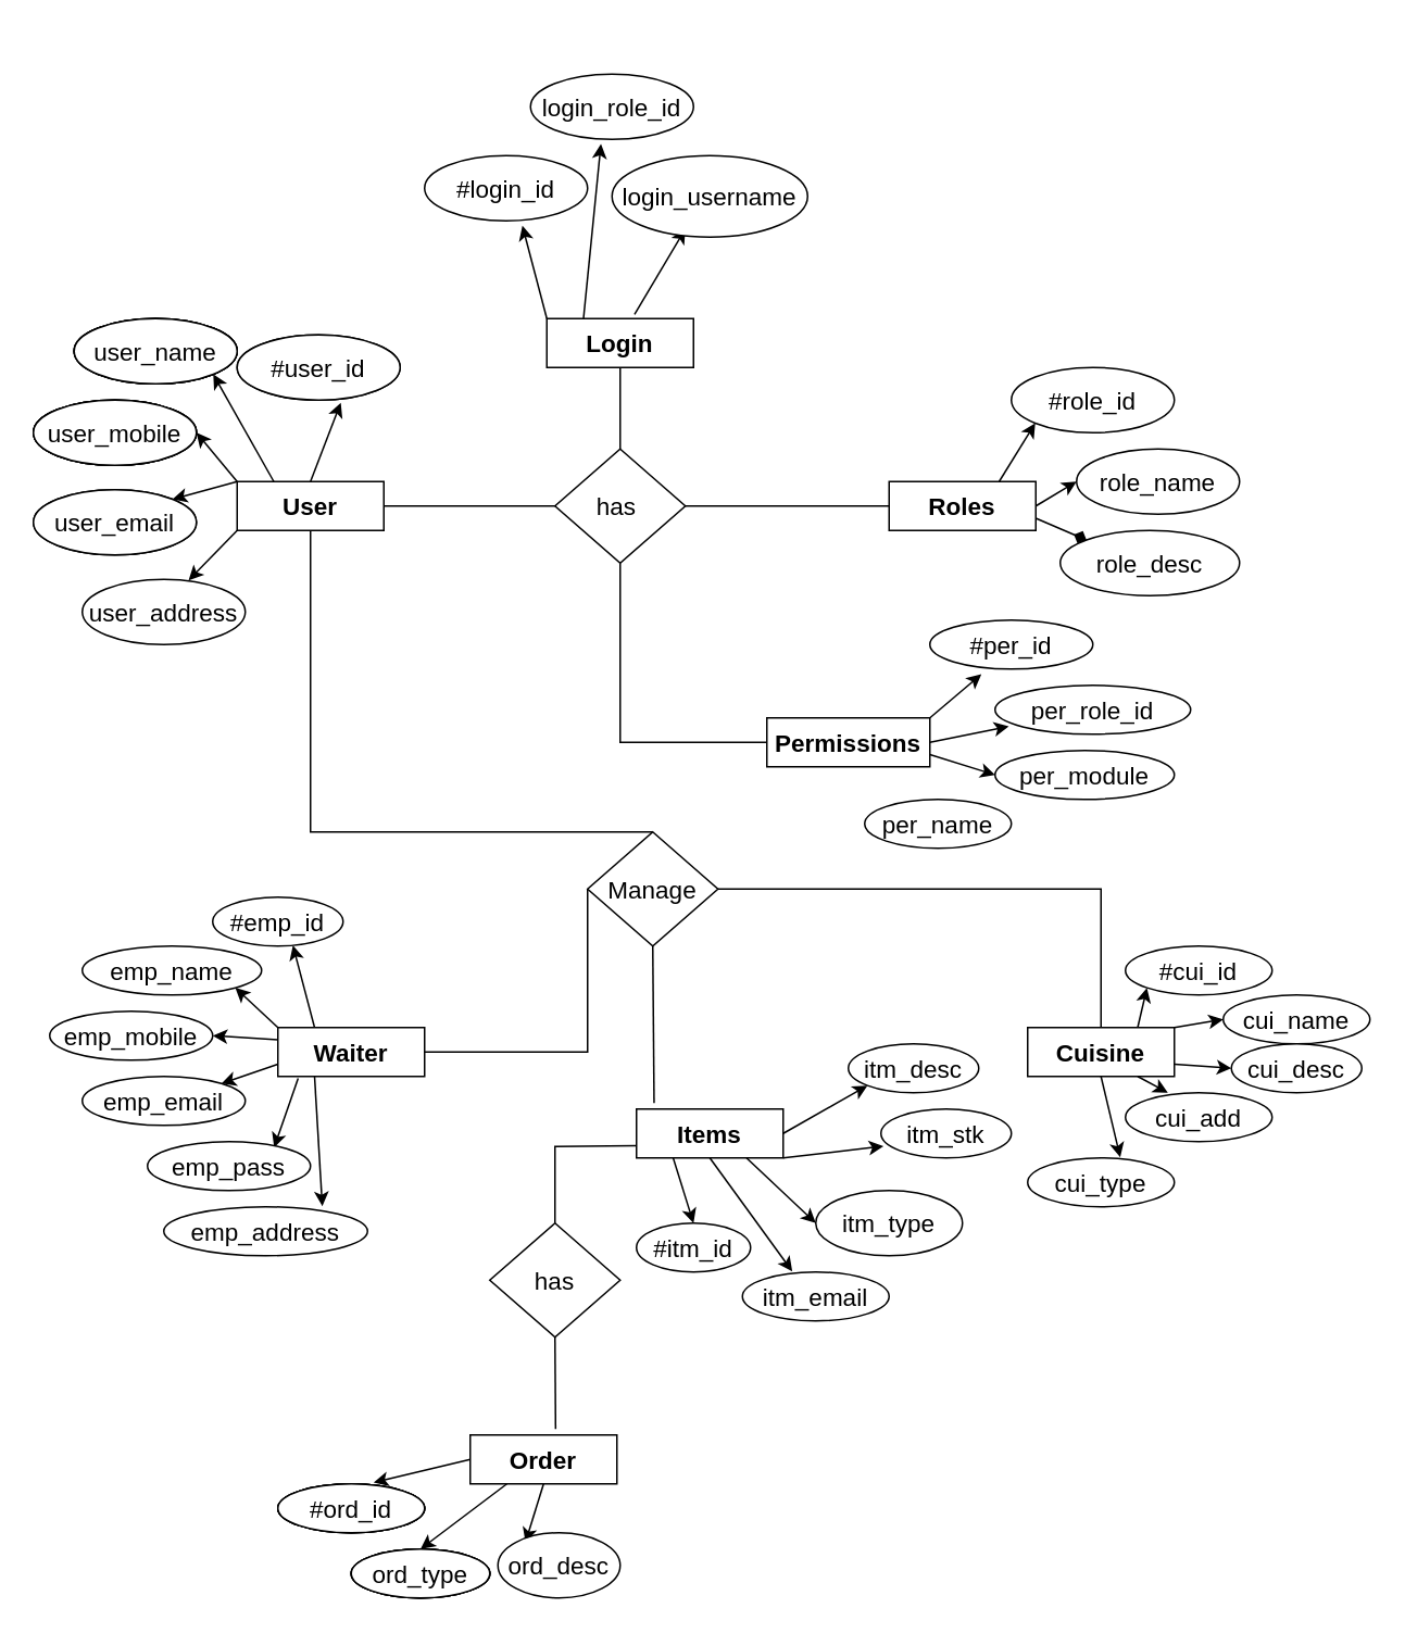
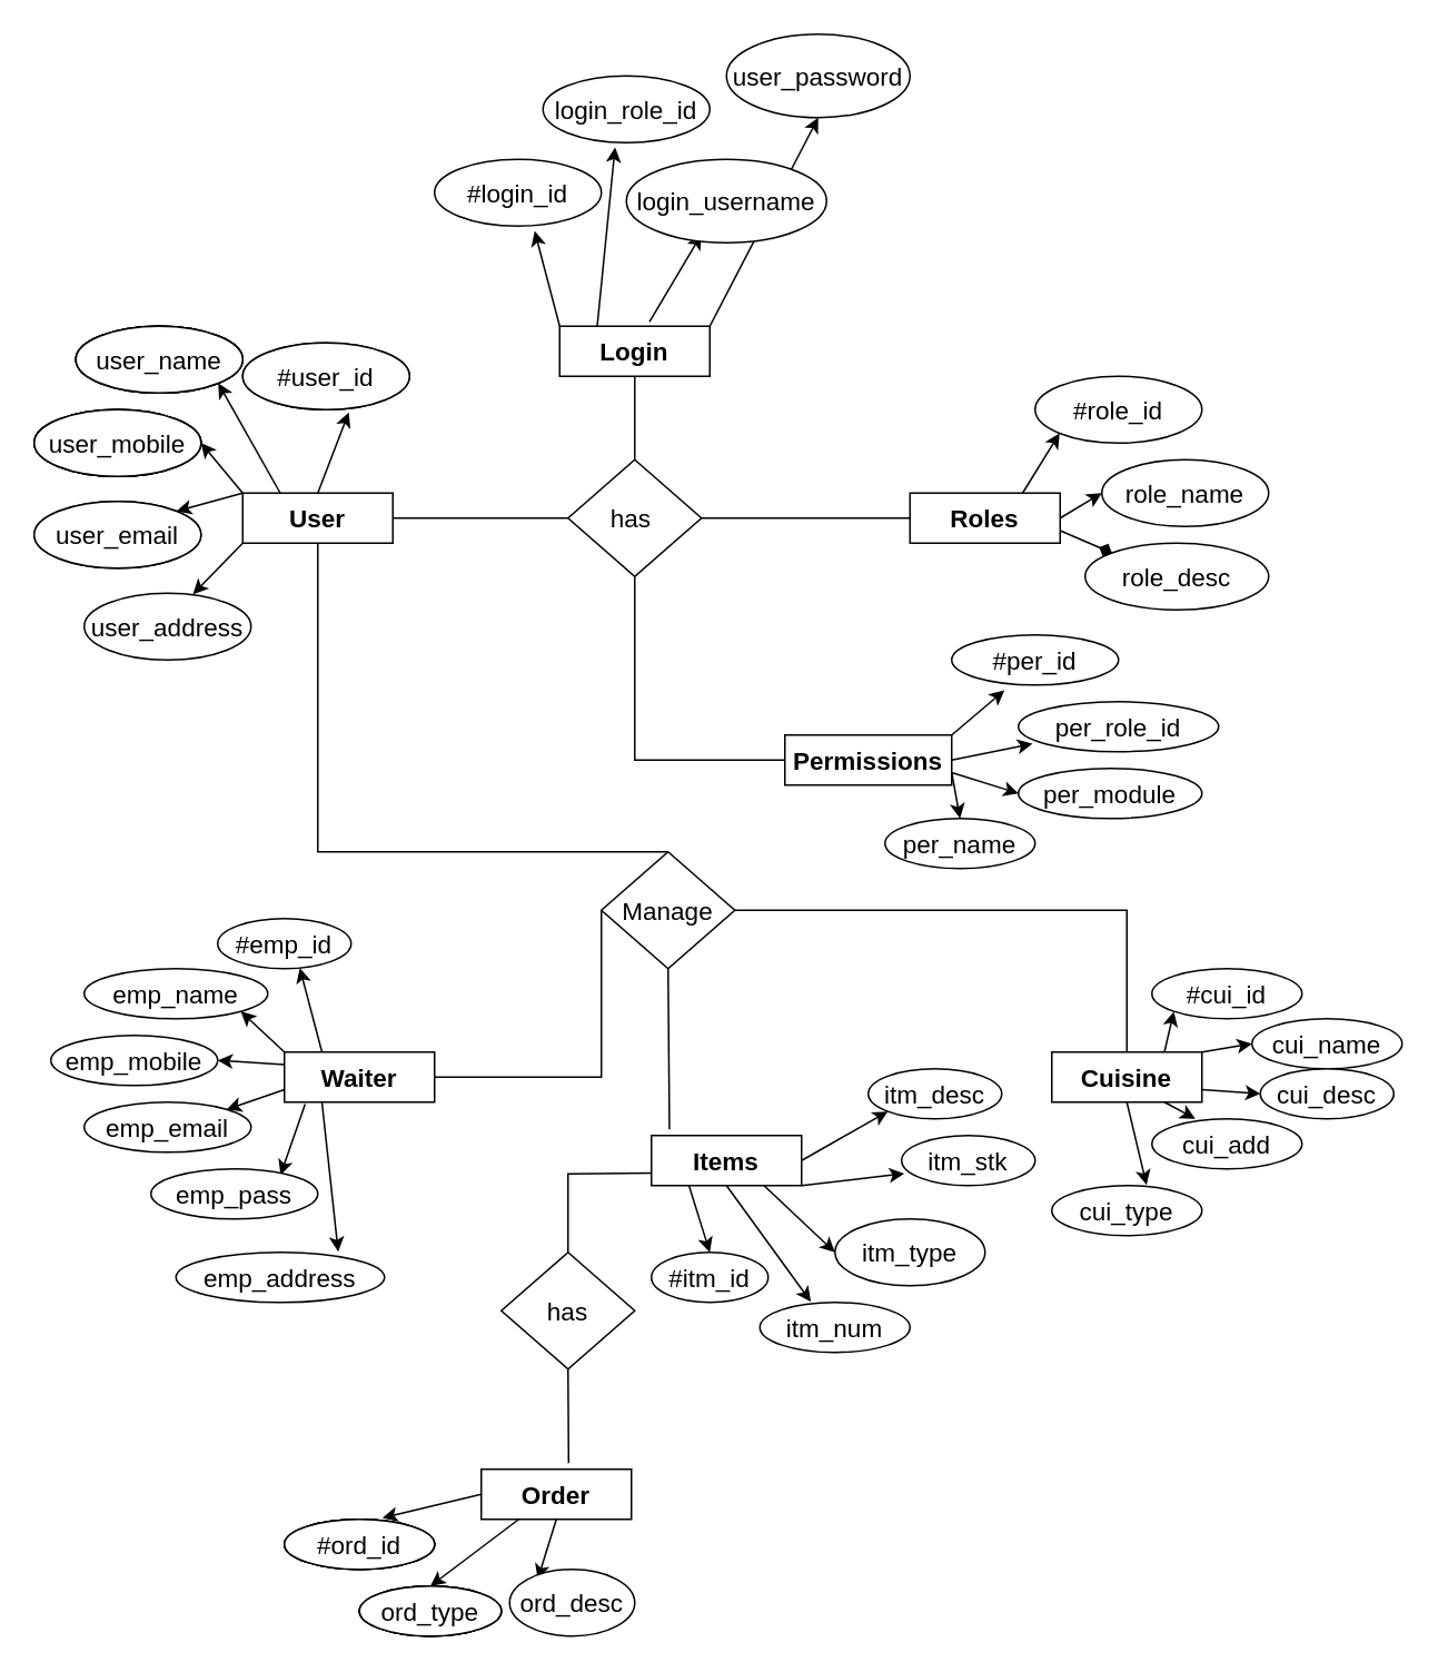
+ <mxCell id="38" value="user_password" style="ellipse;whiteSpace=wrap;html=1;fontSize=15;" parent="1" vertex="1"><mxGeometry x="435" y="20" width="110" height="50" as="geometry" /></mxCell>
+ <mxCell id="11" style="edgeStyle=none;rounded=0;orthogonalLoop=1;jettySize=auto;html=1;exitX=1;exitY=0;exitDx=0;exitDy=0;entryX=0.5;entryY=1;entryDx=0;entryDy=0;" parent="1" source="12" target="38" edge="1"><mxGeometry relative="1" as="geometry" /></mxCell>
+ <mxCell id="50" style="edgeStyle=none;rounded=0;orthogonalLoop=1;jettySize=auto;html=1;exitX=1;exitY=0.75;exitDx=0;exitDy=0;entryX=0.5;entryY=0;entryDx=0;entryDy=0;fontSize=15;" parent="1" source="51" target="54" edge="1"><mxGeometry relative="1" as="geometry" /></mxCell>
- <mxCell id="62" value="emp_address" style="ellipse;whiteSpace=wrap;html=1;fontSize=15;" parent="1" vertex="1"><mxGeometry x="100" y="740" width="125" height="30" as="geometry" /></mxCell>
+ <mxCell id="62" value="emp_address" style="ellipse;whiteSpace=wrap;html=1;fontSize=15;" parent="1" vertex="1"><mxGeometry x="105" y="750" width="125" height="30" as="geometry" /></mxCell>
- <mxCell id="84" value="itm_email" style="ellipse;whiteSpace=wrap;html=1;fontSize=15;" parent="1" vertex="1"><mxGeometry x="455" y="780" width="90" height="30" as="geometry" /></mxCell>
+ <mxCell id="84" value="itm_num" style="ellipse;whiteSpace=wrap;html=1;fontSize=15;" parent="1" vertex="1"><mxGeometry x="455" y="780" width="90" height="30" as="geometry" /></mxCell>
